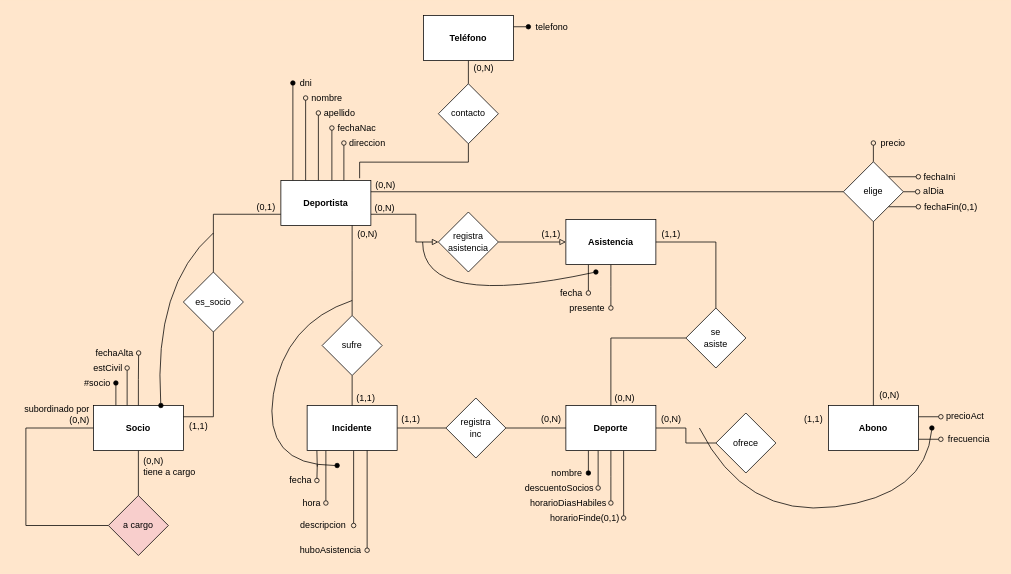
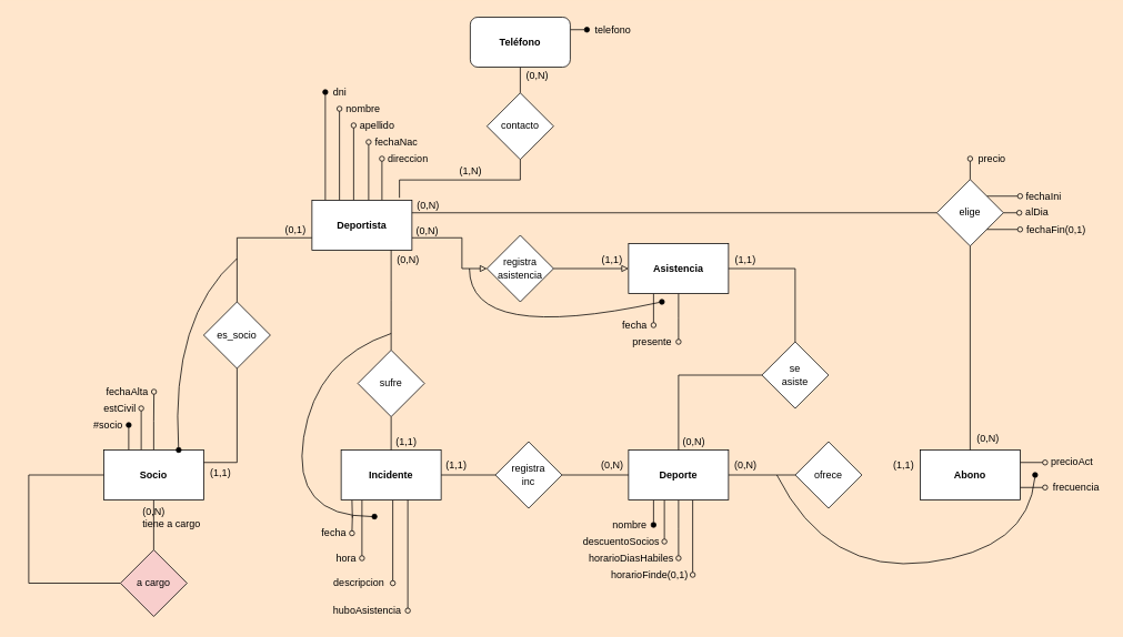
- <mxCell id="100" value="Teléfono" style="whiteSpace=wrap;html=1;fontStyle=1;shadow=0;glass=0;rounded=0;" parent="1" vertex="1"><mxGeometry x="564" y="20" width="120" height="60" as="geometry" /></mxCell>
+ <mxCell id="100" value="Teléfono" style="rounded=1;whiteSpace=wrap;html=1;fontStyle=1;shadow=0;glass=0;" parent="1" vertex="1"><mxGeometry x="564" y="20" width="120" height="60" as="geometry" /></mxCell>
+ <mxCell id="104" value="(1,N)" style="text;html=1;align=center;verticalAlign=middle;resizable=0;points=[];autosize=1;strokeColor=none;fillColor=none;" parent="1" vertex="1"><mxGeometry x="544" y="195" width="40" height="20" as="geometry" /></mxCell>
- <mxCell id="63" value="subordinado por&lt;br&gt;(0,N)" style="text;html=1;align=right;verticalAlign=middle;resizable=0;points=[];autosize=1;strokeColor=none;fillColor=none;" parent="1" vertex="1"><mxGeometry x="20" y="537" width="100" height="30" as="geometry" /></mxCell>
- <mxCell id="27" value="ofrece" style="rhombus;whiteSpace=wrap;html=1;" parent="1" vertex="1"><mxGeometry x="954" y="550" width="80" height="80" as="geometry" /></mxCell>
+ <mxCell id="27" value="ofrece" style="rhombus;whiteSpace=wrap;html=1;" parent="1" vertex="1"><mxGeometry x="954" y="530" width="80" height="80" as="geometry" /></mxCell>
- <mxCell id="62" value="(0,N)&lt;br&gt;tiene a cargo" style="text;html=1;align=left;verticalAlign=middle;resizable=0;points=[];autosize=1;strokeColor=none;fillColor=none;" parent="1" vertex="1"><mxGeometry x="189" y="606" width="80" height="30" as="geometry" /></mxCell>
+ <mxCell id="62" value="(0,N)&lt;br&gt;tiene a cargo" style="text;html=1;align=left;verticalAlign=middle;resizable=0;points=[];autosize=1;strokeColor=none;fillColor=none;" parent="1" vertex="1"><mxGeometry x="169" y="606" width="80" height="30" as="geometry" /></mxCell>
